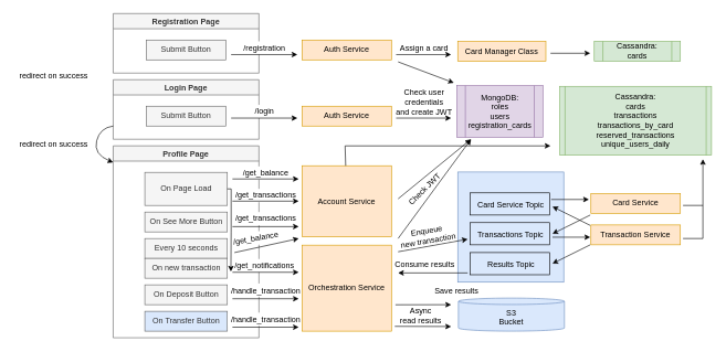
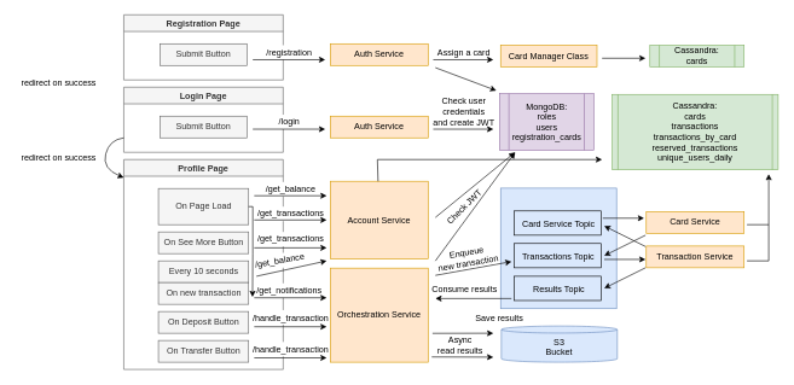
- <mxCell id="7" value="On Transfer Button" style="rounded=0;whiteSpace=wrap;html=1;fillColor=#dae8fc;fontColor=#333333;strokeColor=#666666;" parent="4" vertex="1"><mxGeometry x="47.75" y="250" width="124.5" height="30" as="geometry" /></mxCell>
+ <mxCell id="7" value="On Transfer Button" style="rounded=0;whiteSpace=wrap;html=1;fillColor=#f5f5f5;fontColor=#333333;strokeColor=#666666;" parent="4" vertex="1"><mxGeometry x="47.75" y="250" width="124.5" height="30" as="geometry" /></mxCell>
